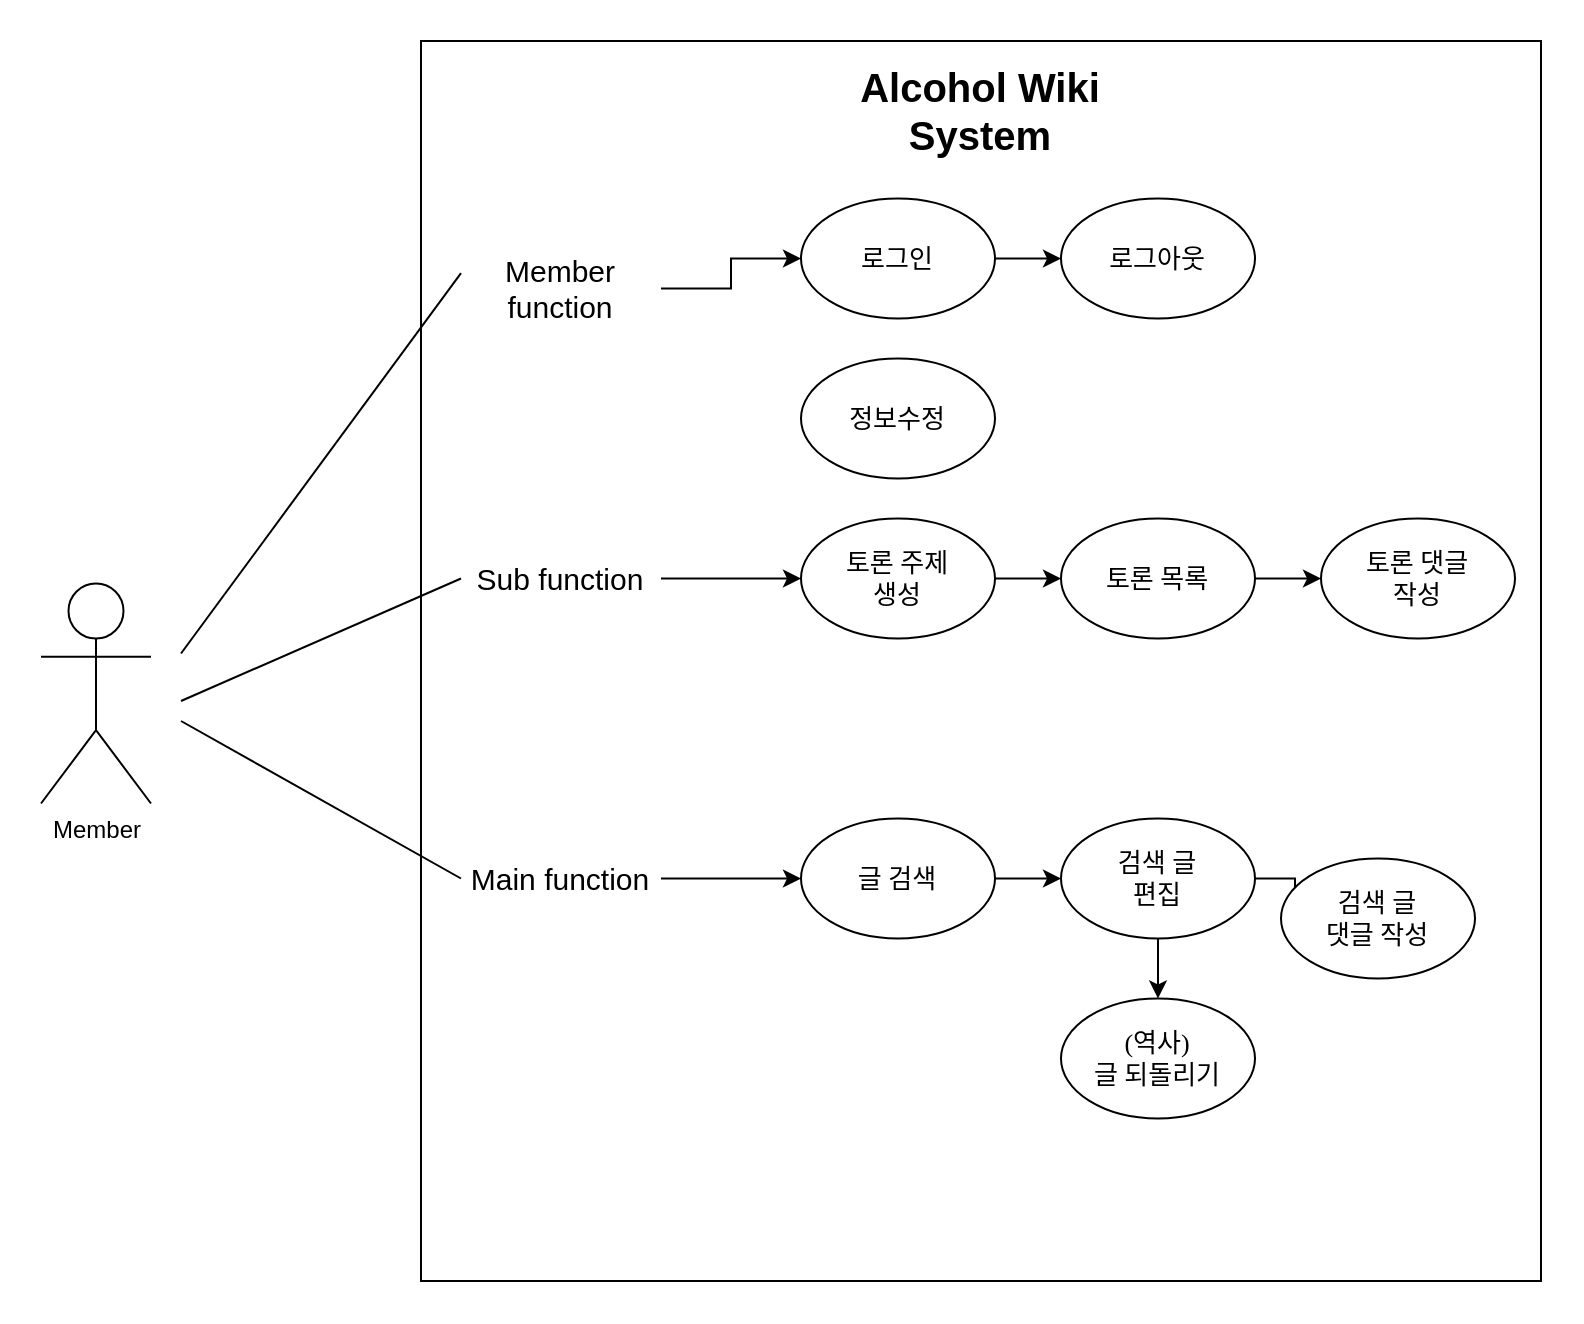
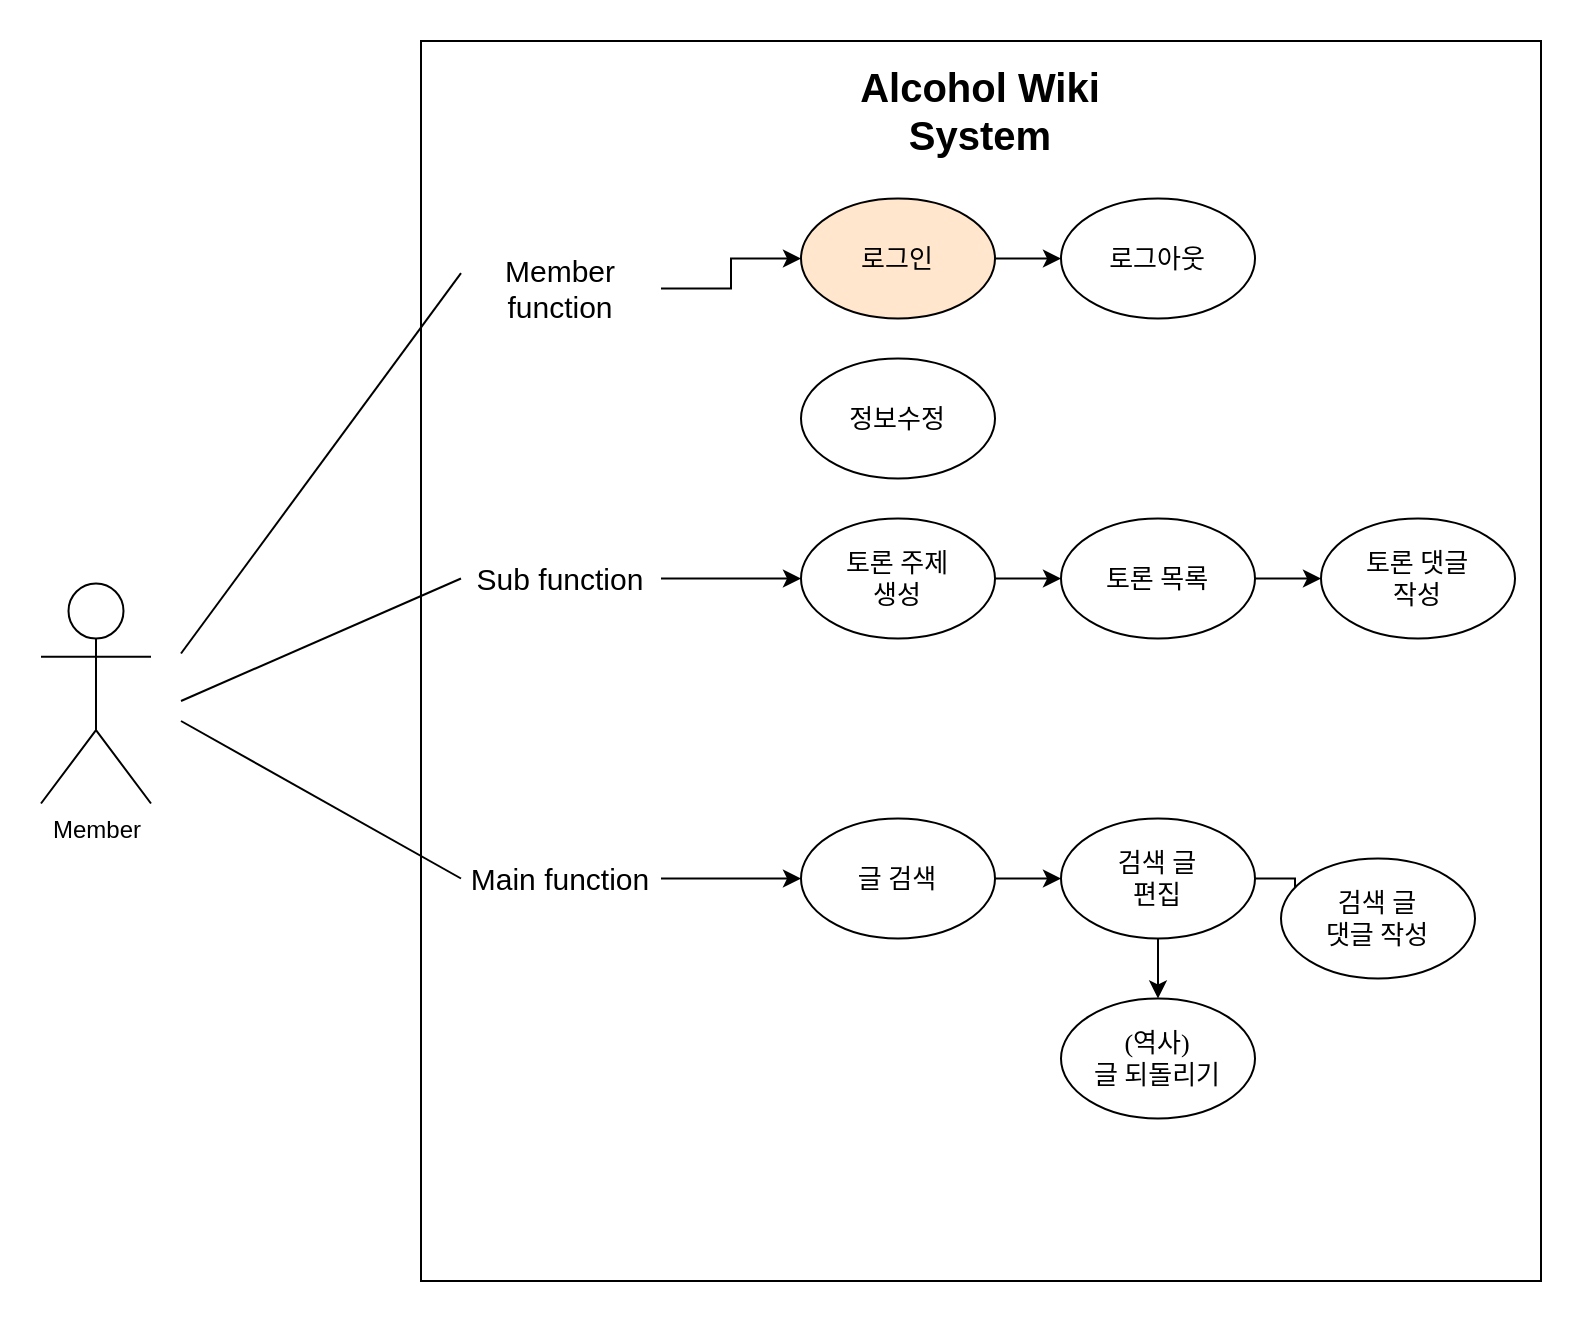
- <mxCell id="5" value="&lt;font face=&quot;Verdana&quot; style=&quot;font-size: 13px;&quot;&gt;로그인&lt;/font&gt;" style="ellipse;whiteSpace=wrap;html=1;fontSize=13;" vertex="1" parent="1"><mxGeometry x="400" y="98.75" width="97" height="60" as="geometry" /></mxCell>
+ <mxCell id="5" value="&lt;font face=&quot;Verdana&quot; style=&quot;font-size: 13px;&quot;&gt;로그인&lt;/font&gt;" style="ellipse;whiteSpace=wrap;html=1;fontSize=13;fillColor=#ffe6cc;" vertex="1" parent="1"><mxGeometry x="400" y="98.75" width="97" height="60" as="geometry" /></mxCell>
